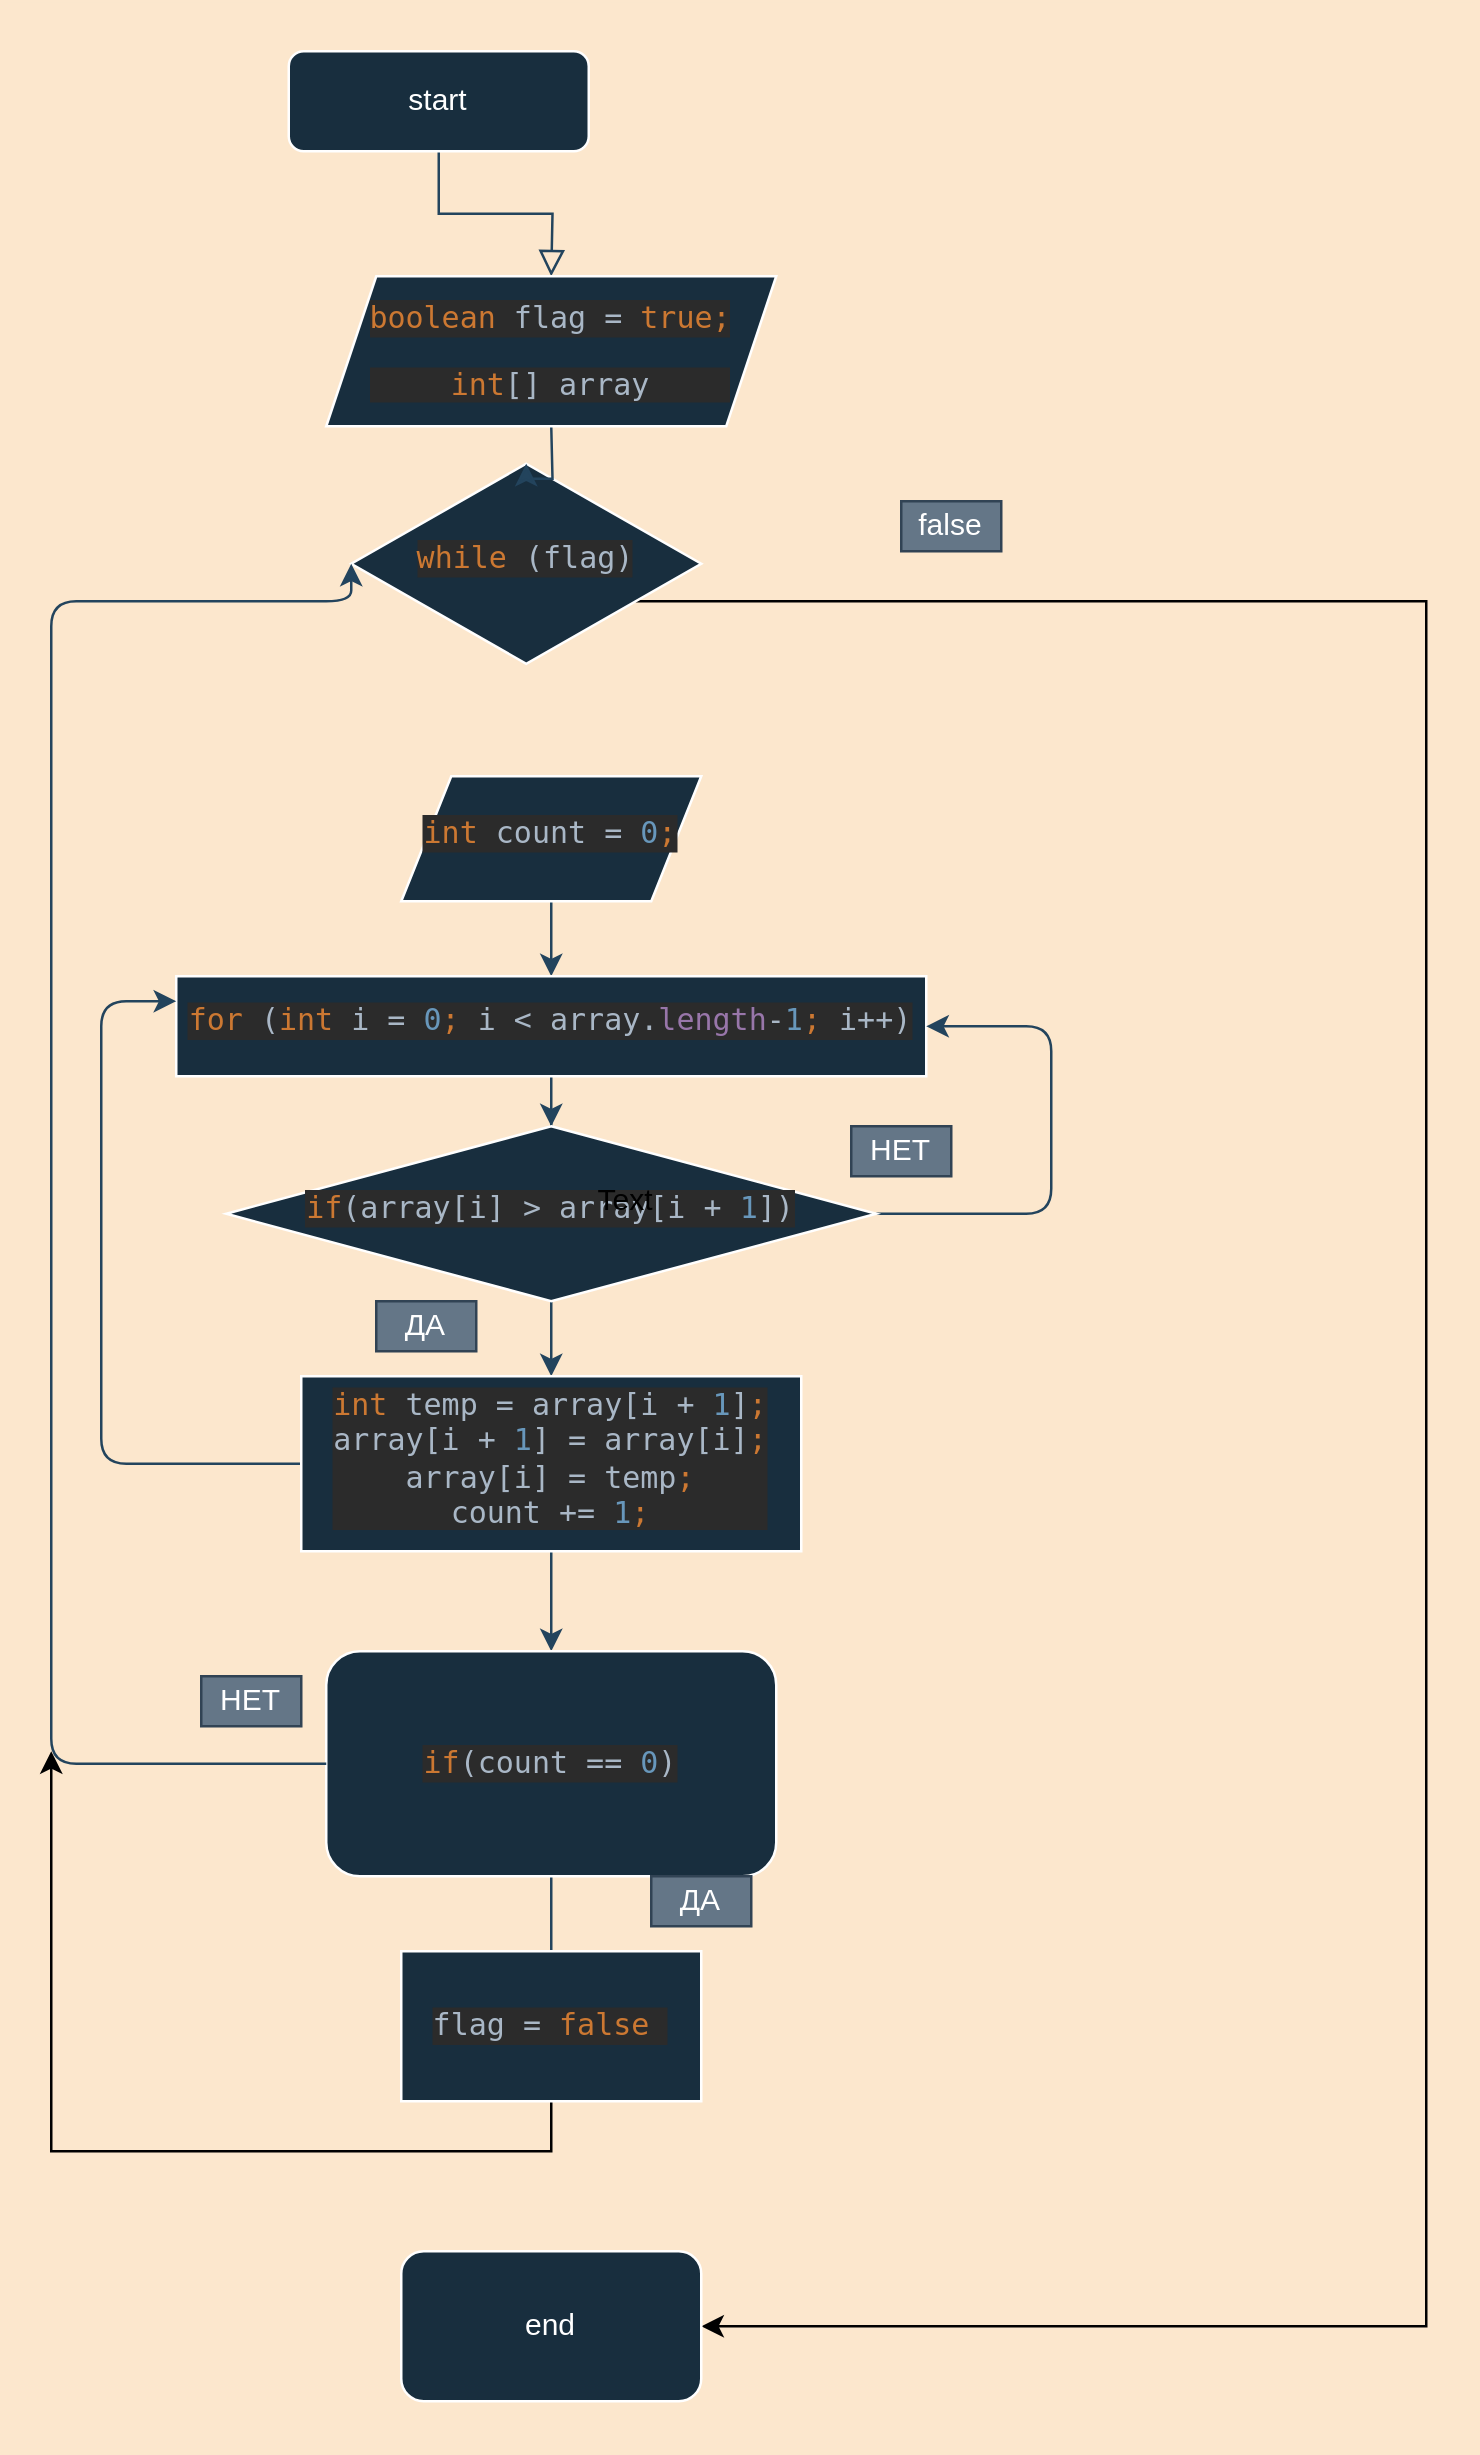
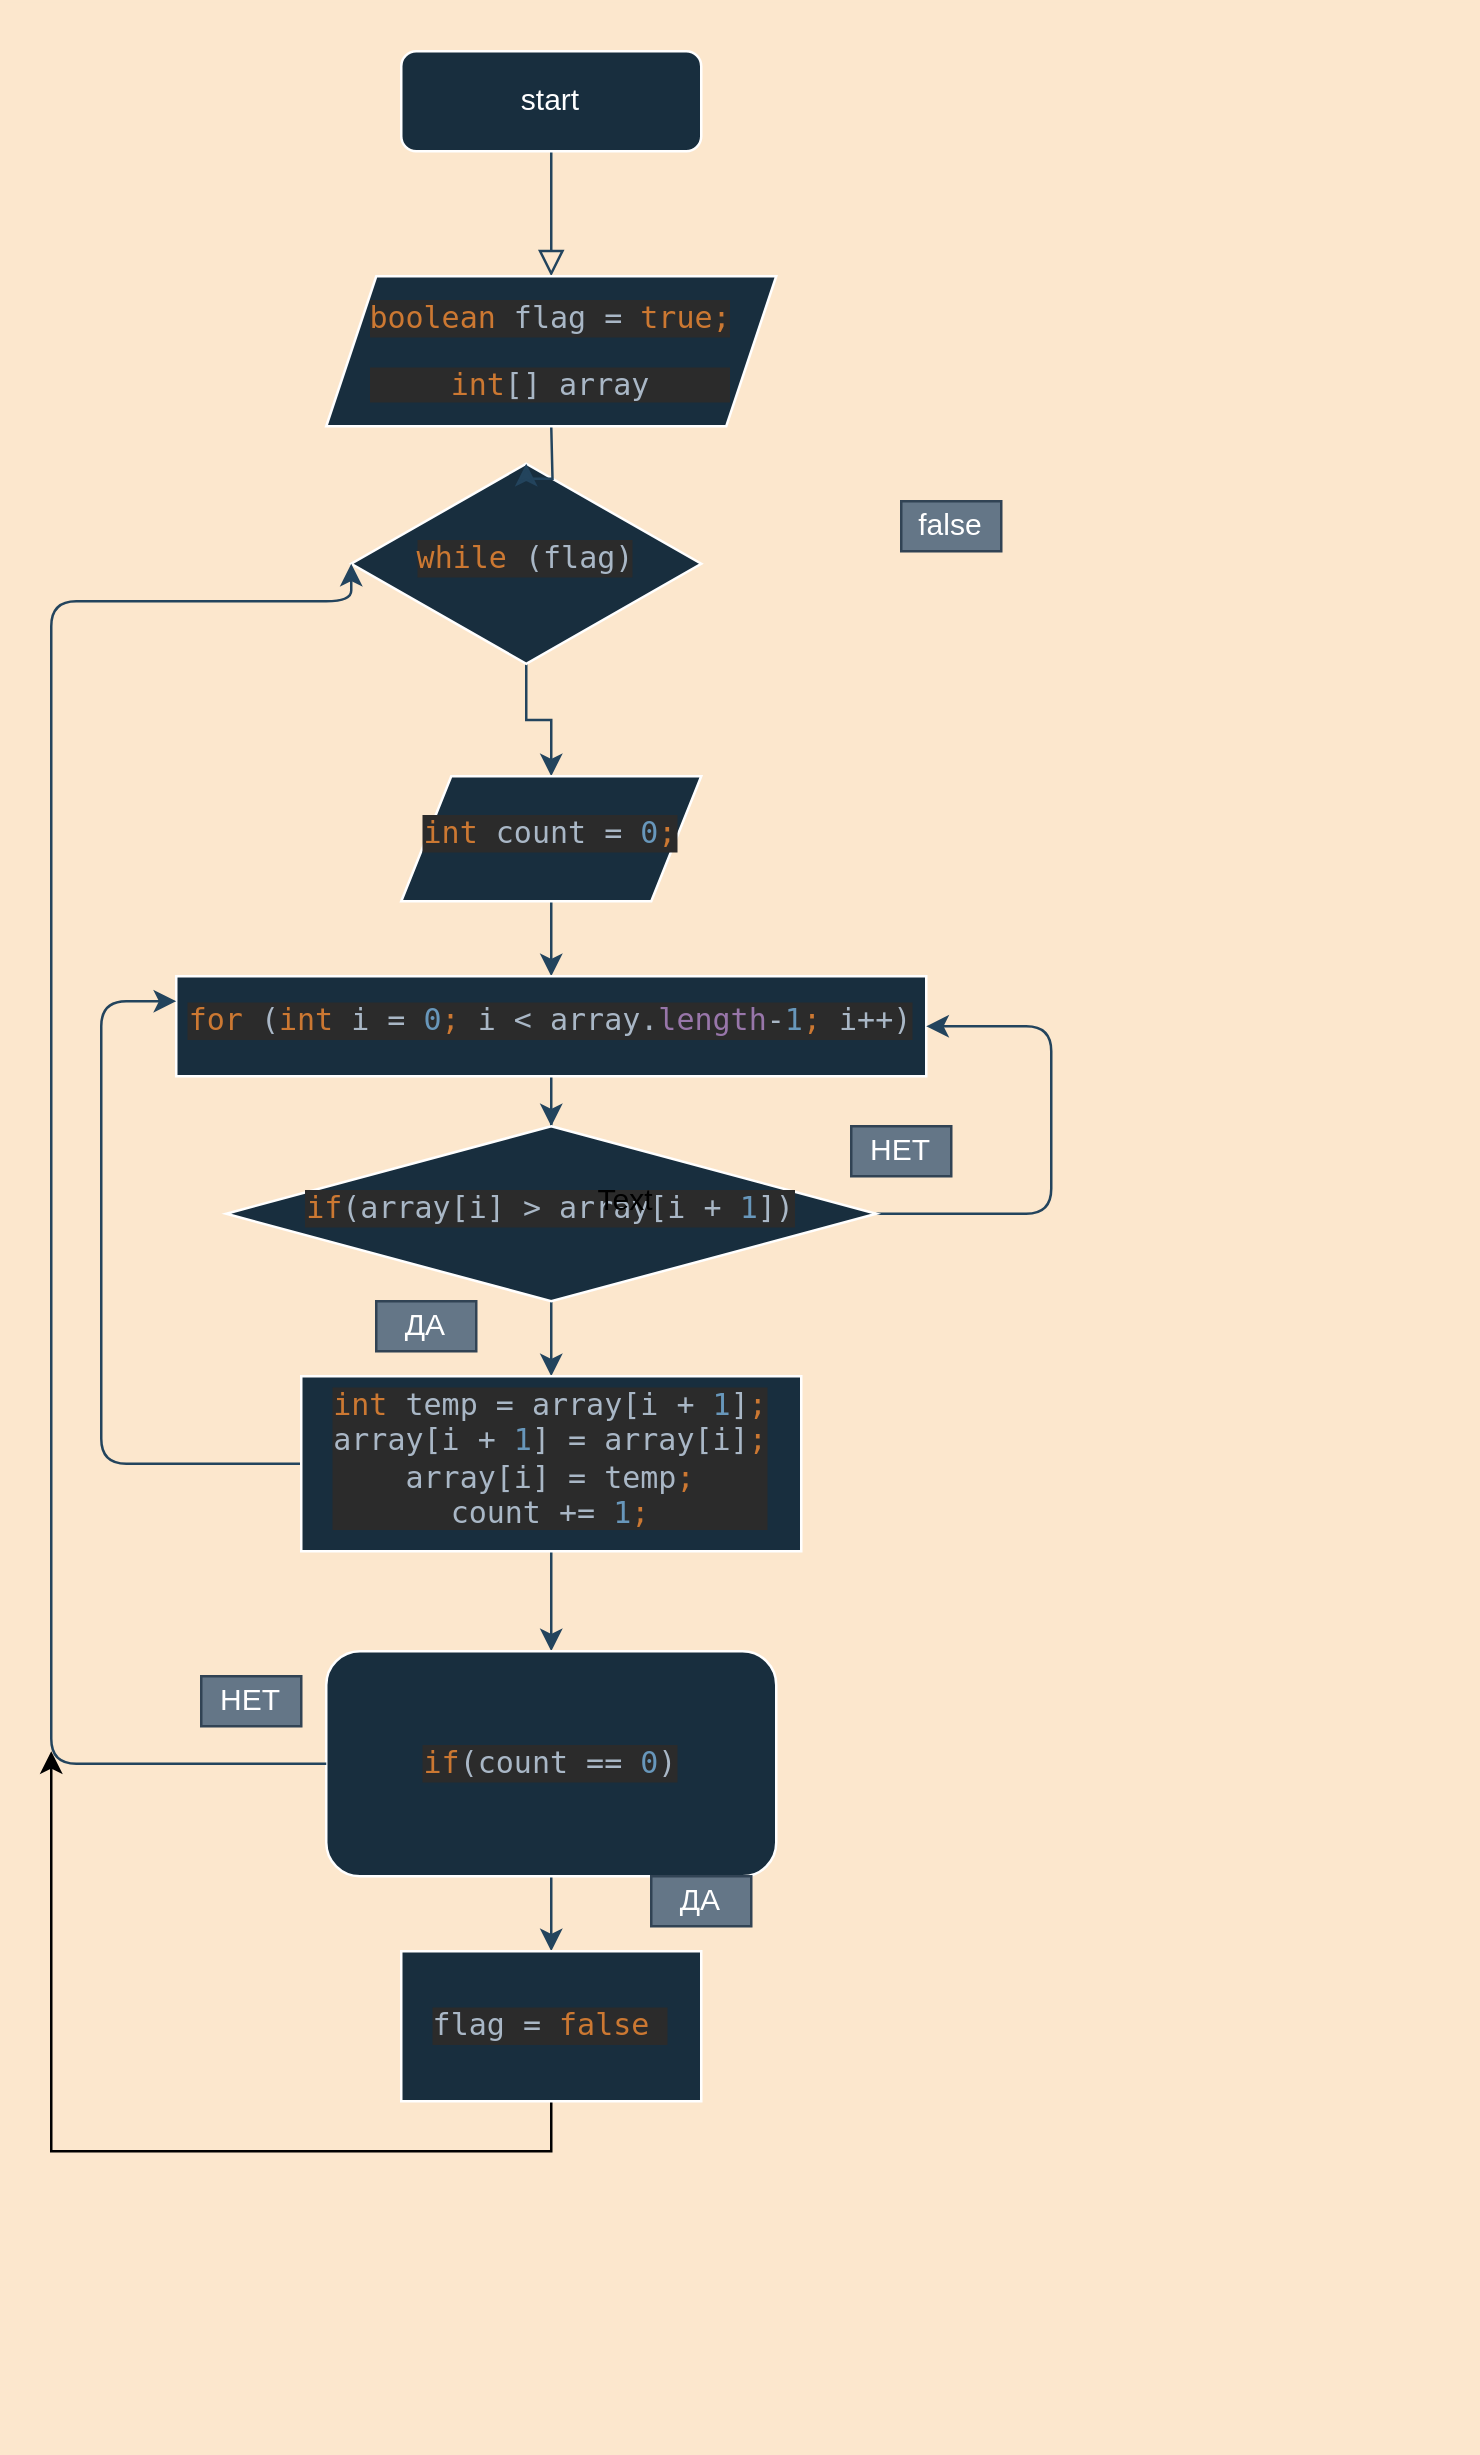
- <mxCell id="3" value="start" style="rounded=1;whiteSpace=wrap;html=1;fontSize=12;glass=0;strokeWidth=1;shadow=0;fillColor=#182E3E;strokeColor=#FFFFFF;fontColor=#FFFFFF;" parent="1" vertex="1"><mxGeometry x="115" y="20" width="120" height="40" as="geometry" /></mxCell>
+ <mxCell id="3" value="start" style="rounded=1;whiteSpace=wrap;html=1;fontSize=12;glass=0;strokeWidth=1;shadow=0;fillColor=#182E3E;strokeColor=#FFFFFF;fontColor=#FFFFFF;" parent="1" vertex="1"><mxGeometry x="160" y="20" width="120" height="40" as="geometry" /></mxCell>
+ <mxCell id="4" value="" style="edgeStyle=orthogonalEdgeStyle;rounded=0;orthogonalLoop=1;jettySize=auto;html=1;strokeColor=#23445D;labelBackgroundColor=#FCE7CD;" parent="1" source="6" target="10" edge="1"><mxGeometry relative="1" as="geometry" /></mxCell>
- <mxCell id="5" style="edgeStyle=orthogonalEdgeStyle;rounded=0;orthogonalLoop=1;jettySize=auto;html=1;entryX=1;entryY=0.5;entryDx=0;entryDy=0;" parent="1" source="6" target="22" edge="1"><mxGeometry relative="1" as="geometry"><Array as="points"><mxPoint x="570" y="240" /><mxPoint x="570" y="930" /></Array></mxGeometry></mxCell>
- <mxCell id="19" value="" style="edgeStyle=orthogonalEdgeStyle;curved=0;rounded=1;sketch=0;orthogonalLoop=1;jettySize=auto;html=1;strokeColor=#23445D;endArrow=none;" parent="1" source="20" target="28" edge="1"><mxGeometry relative="1" as="geometry" /></mxCell>
+ <mxCell id="19" value="" style="edgeStyle=orthogonalEdgeStyle;curved=0;rounded=1;sketch=0;orthogonalLoop=1;jettySize=auto;html=1;strokeColor=#23445D;" parent="1" source="20" target="28" edge="1"><mxGeometry relative="1" as="geometry" /></mxCell>
- <mxCell id="22" value="end" style="rounded=1;whiteSpace=wrap;html=1;sketch=0;strokeColor=#FFFFFF;fillColor=#182E3E;fontColor=#FFFFFF;" parent="1" vertex="1"><mxGeometry x="160" y="900" width="120" height="60" as="geometry" /></mxCell>
